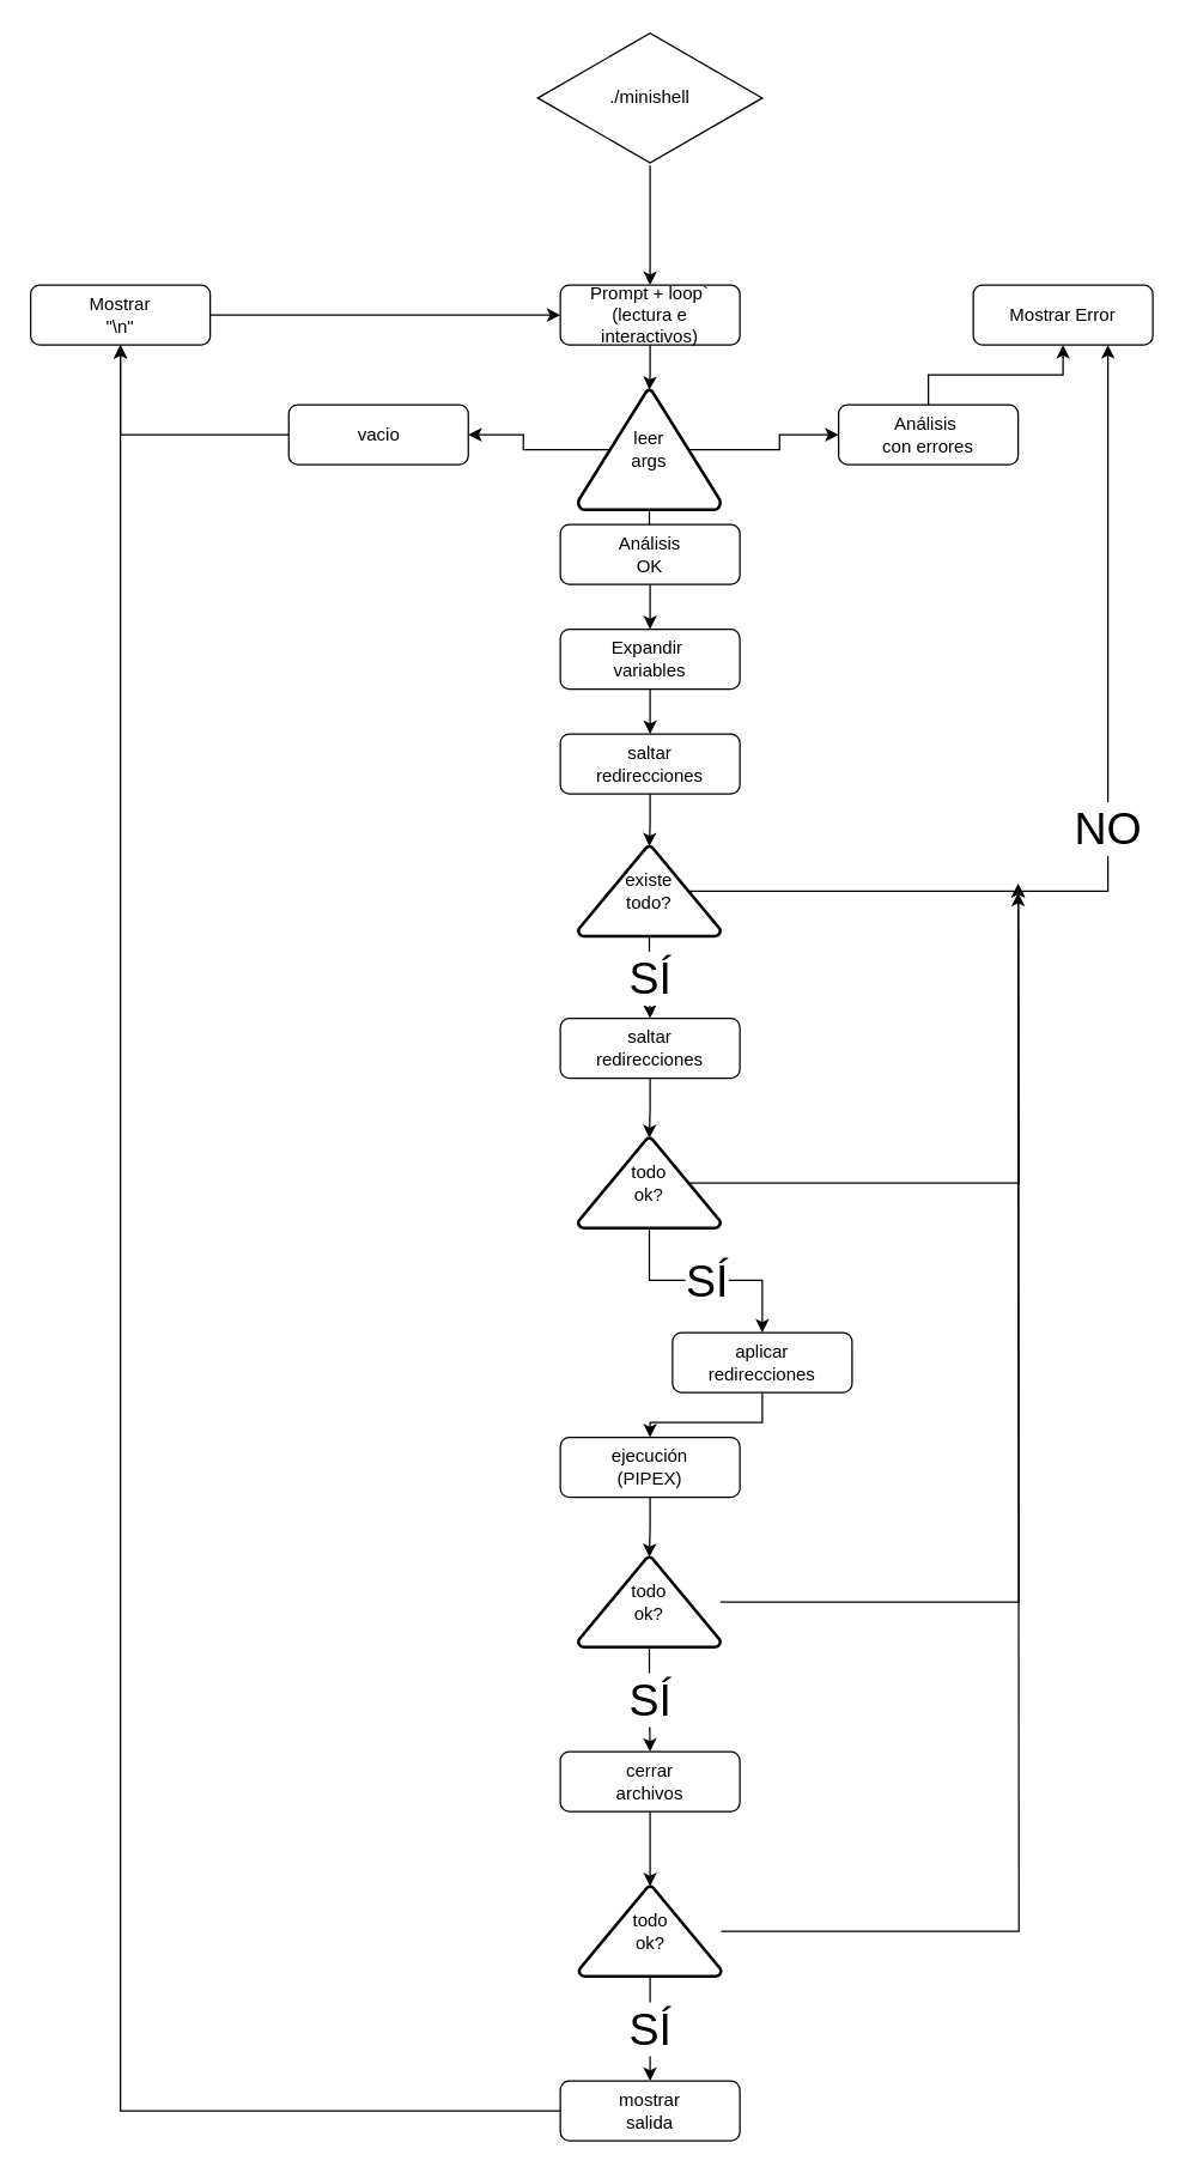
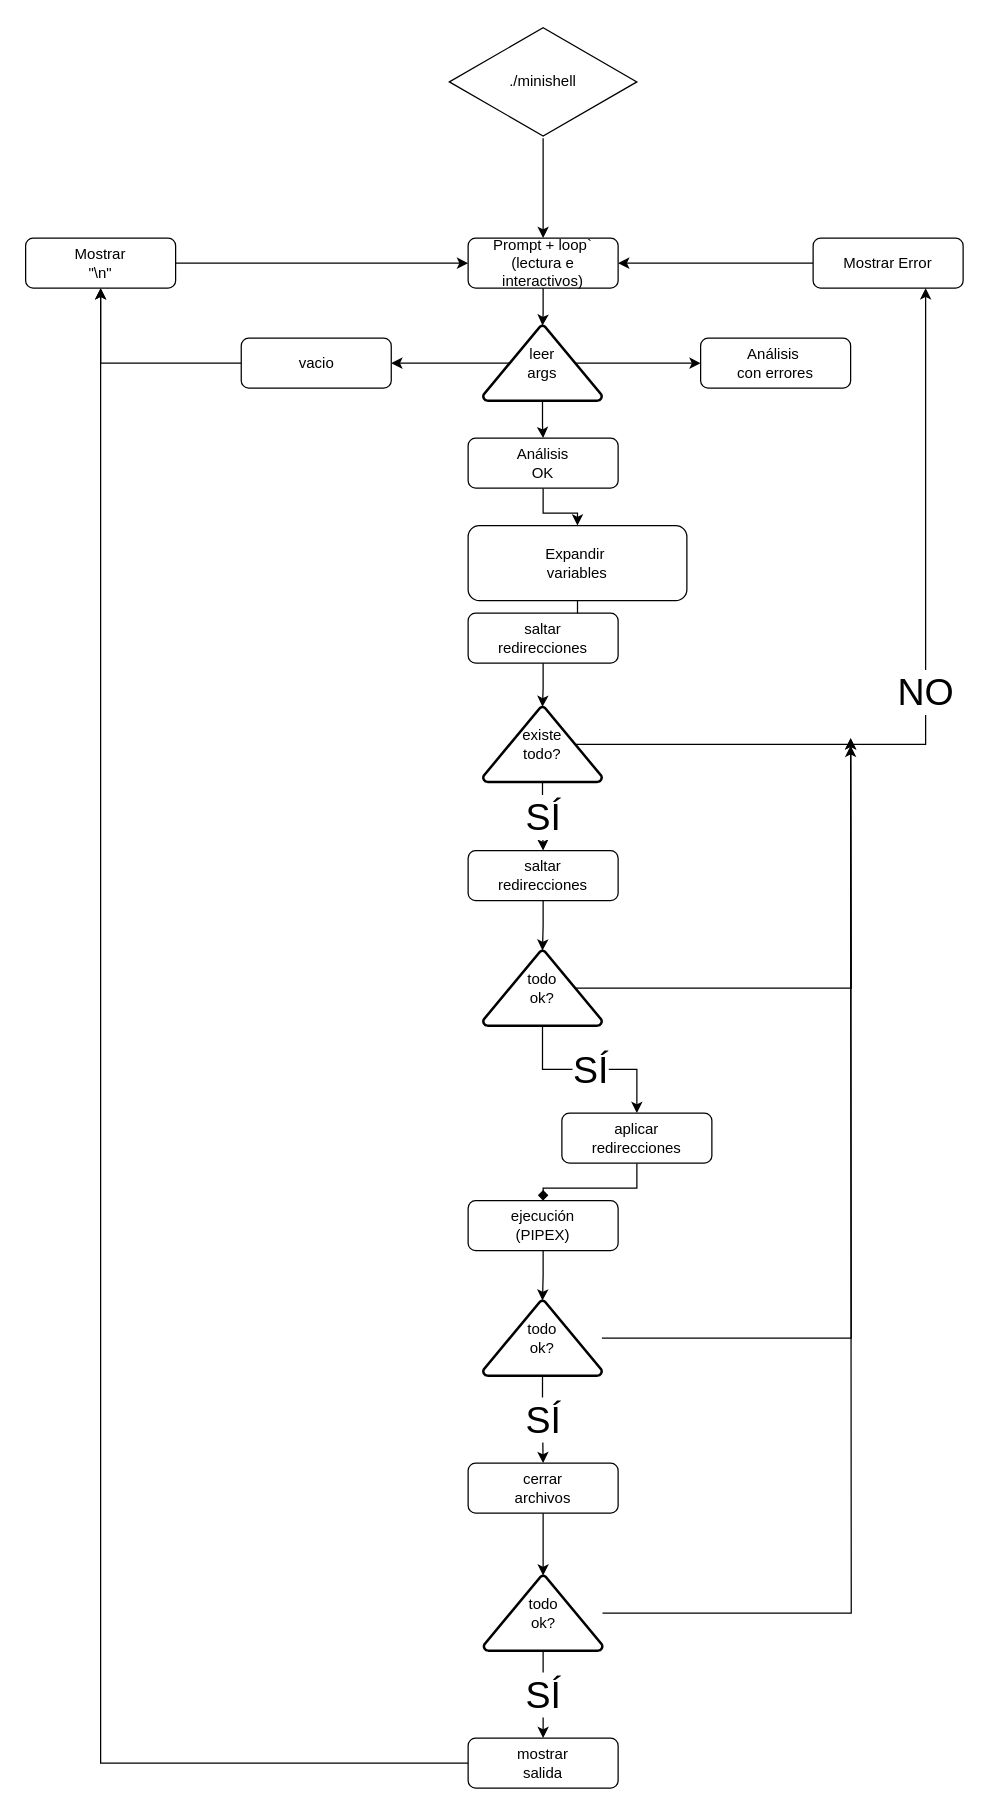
+ <mxCell id="2" style="edgeStyle=orthogonalEdgeStyle;rounded=0;orthogonalLoop=1;jettySize=auto;html=1;" edge="1" parent="1" source="3" target="6"><mxGeometry relative="1" as="geometry"><mxPoint x="370" y="220" as="targetPoint" /></mxGeometry></mxCell>
- <mxCell id="14" style="edgeStyle=orthogonalEdgeStyle;rounded=0;orthogonalLoop=1;jettySize=auto;html=1;entryX=0.5;entryY=1;entryDx=0;entryDy=0;" edge="1" parent="1" source="15" target="3"><mxGeometry relative="1" as="geometry" /></mxCell>
- <mxCell id="10" value="leer&lt;div&gt;args&lt;/div&gt;" style="strokeWidth=2;html=1;shape=mxgraph.flowchart.extract_or_measurement;whiteSpace=wrap;" vertex="1" parent="1"><mxGeometry x="386" y="260" width="95" height="80" as="geometry" /></mxCell>
+ <mxCell id="10" value="leer&lt;div&gt;args&lt;/div&gt;" style="strokeWidth=2;html=1;shape=mxgraph.flowchart.extract_or_measurement;whiteSpace=wrap;" vertex="1" parent="1"><mxGeometry x="386" y="260" width="95" height="60" as="geometry" /></mxCell>
- <mxCell id="21" value="Expandir&amp;nbsp;&lt;div&gt;variables&lt;/div&gt;" style="rounded=1;whiteSpace=wrap;html=1;fontSize=12;glass=0;strokeWidth=1;shadow=0;" vertex="1" parent="1"><mxGeometry x="374" y="420" width="120" height="40" as="geometry" /></mxCell>
+ <mxCell id="21" value="Expandir&amp;nbsp;&lt;div&gt;variables&lt;/div&gt;" style="rounded=1;whiteSpace=wrap;html=1;fontSize=12;glass=0;strokeWidth=1;shadow=0;" vertex="1" parent="1"><mxGeometry x="374" y="420" width="175" height="60" as="geometry" /></mxCell>
- <mxCell id="33" style="edgeStyle=orthogonalEdgeStyle;rounded=0;orthogonalLoop=1;jettySize=auto;html=1;entryX=0.5;entryY=0;entryDx=0;entryDy=0;" edge="1" parent="1" source="34" target="28"><mxGeometry relative="1" as="geometry" /></mxCell>
+ <mxCell id="33" style="edgeStyle=orthogonalEdgeStyle;rounded=0;orthogonalLoop=1;jettySize=auto;html=1;entryX=0.5;entryY=0;entryDx=0;entryDy=0;endArrow=diamond;" edge="1" parent="1" source="34" target="28"><mxGeometry relative="1" as="geometry" /></mxCell>
